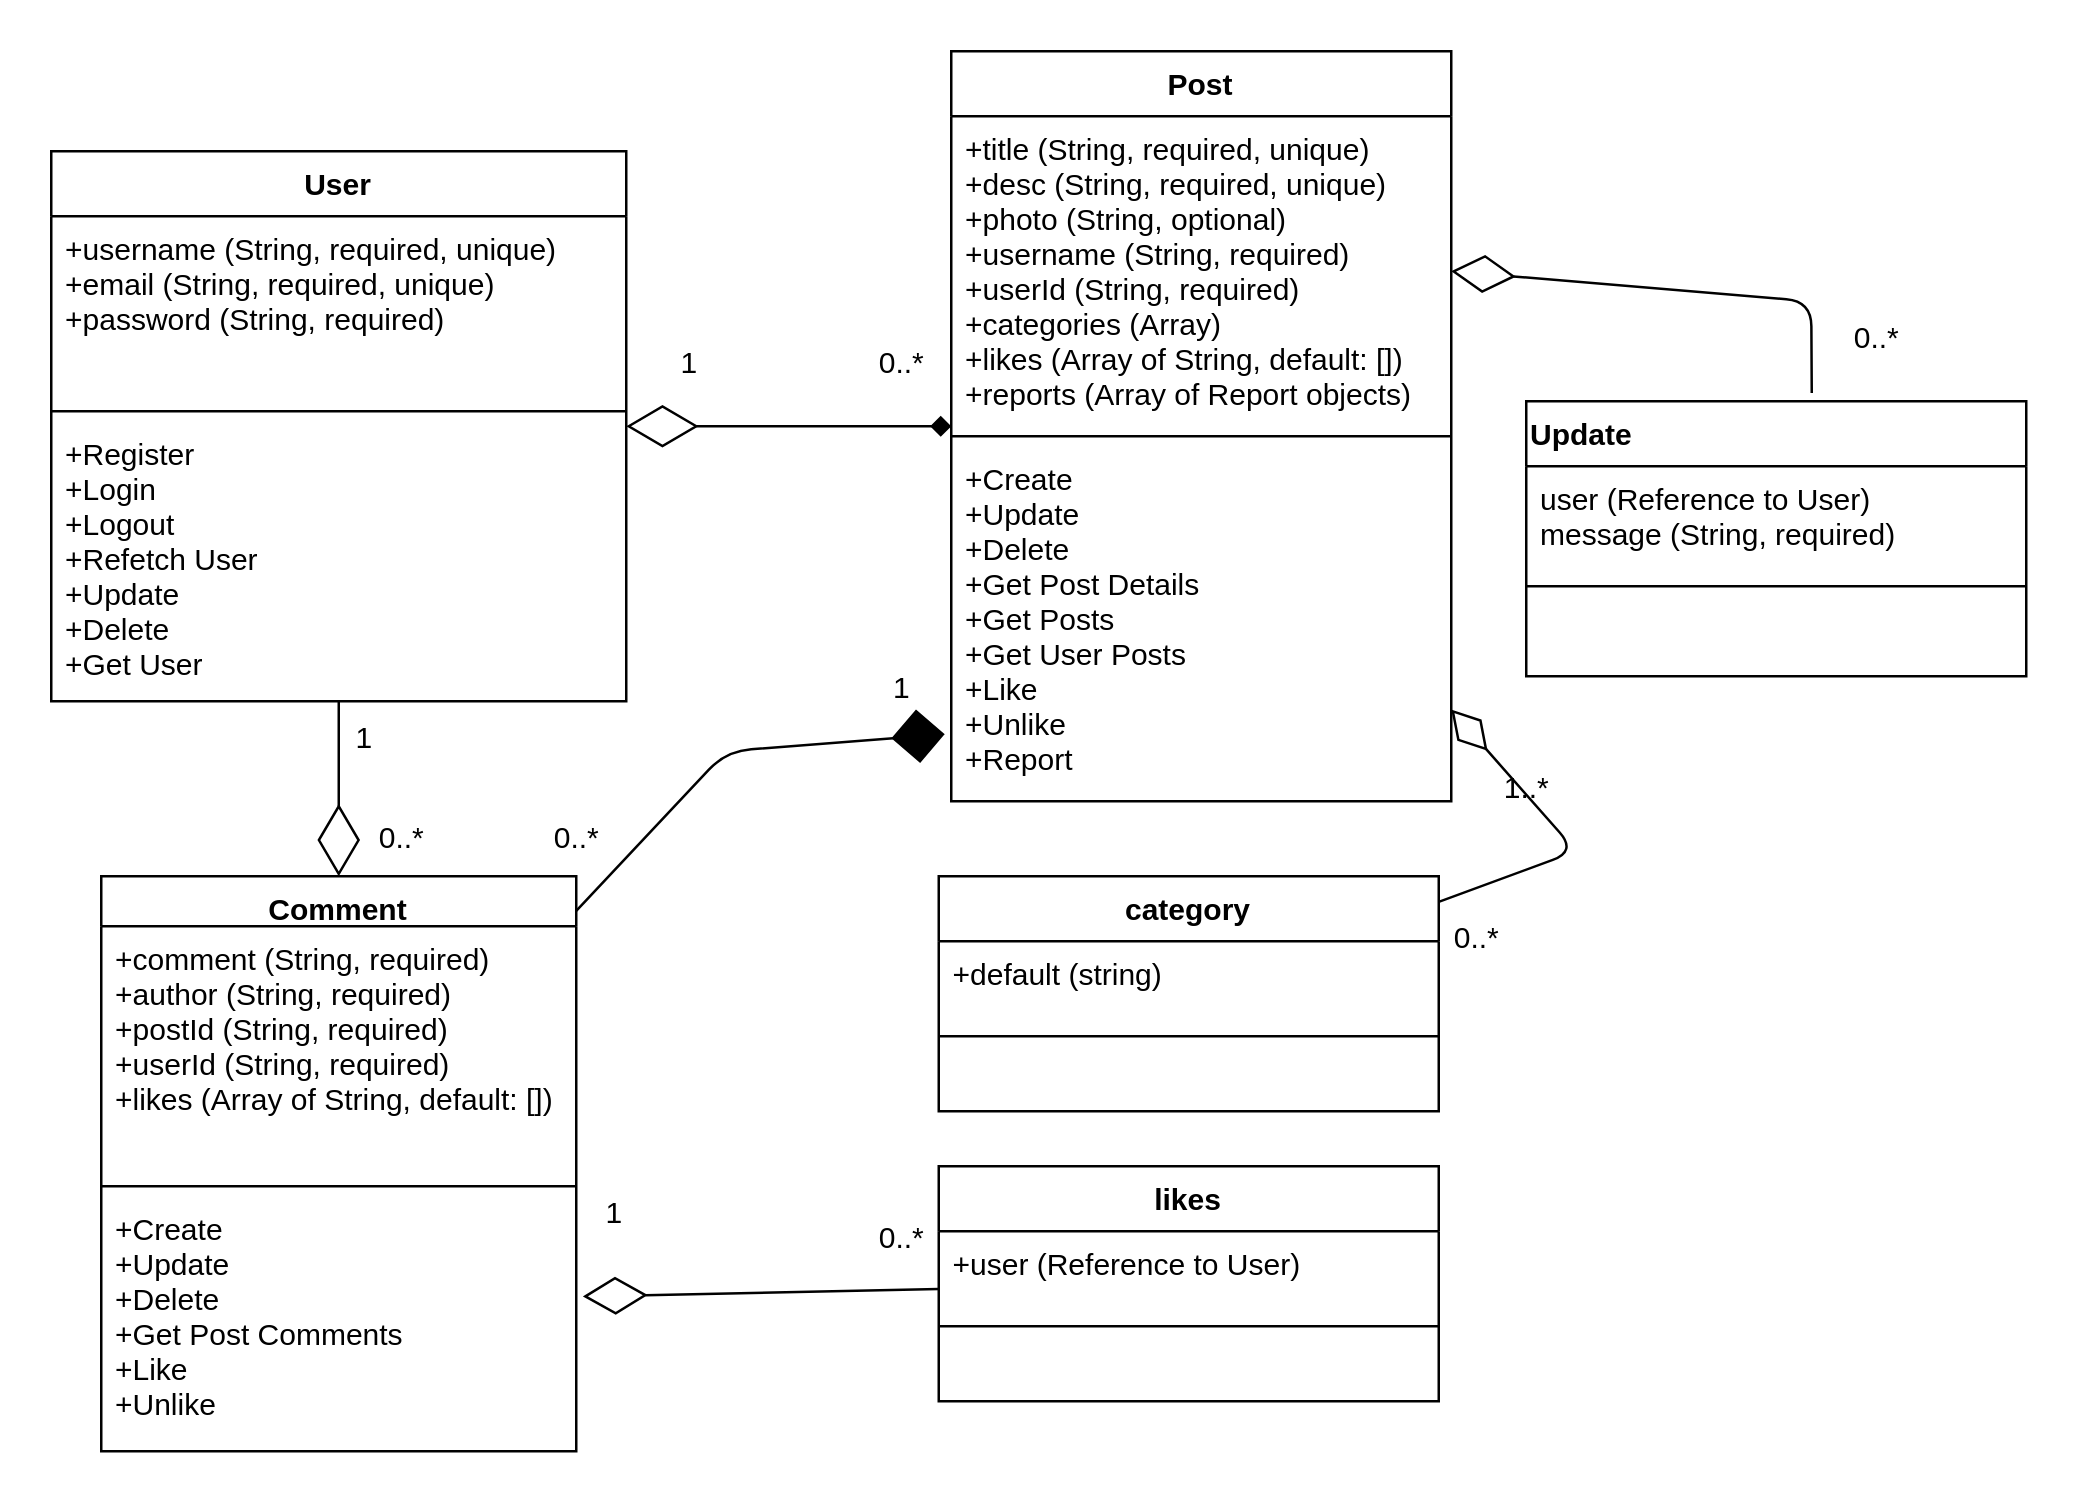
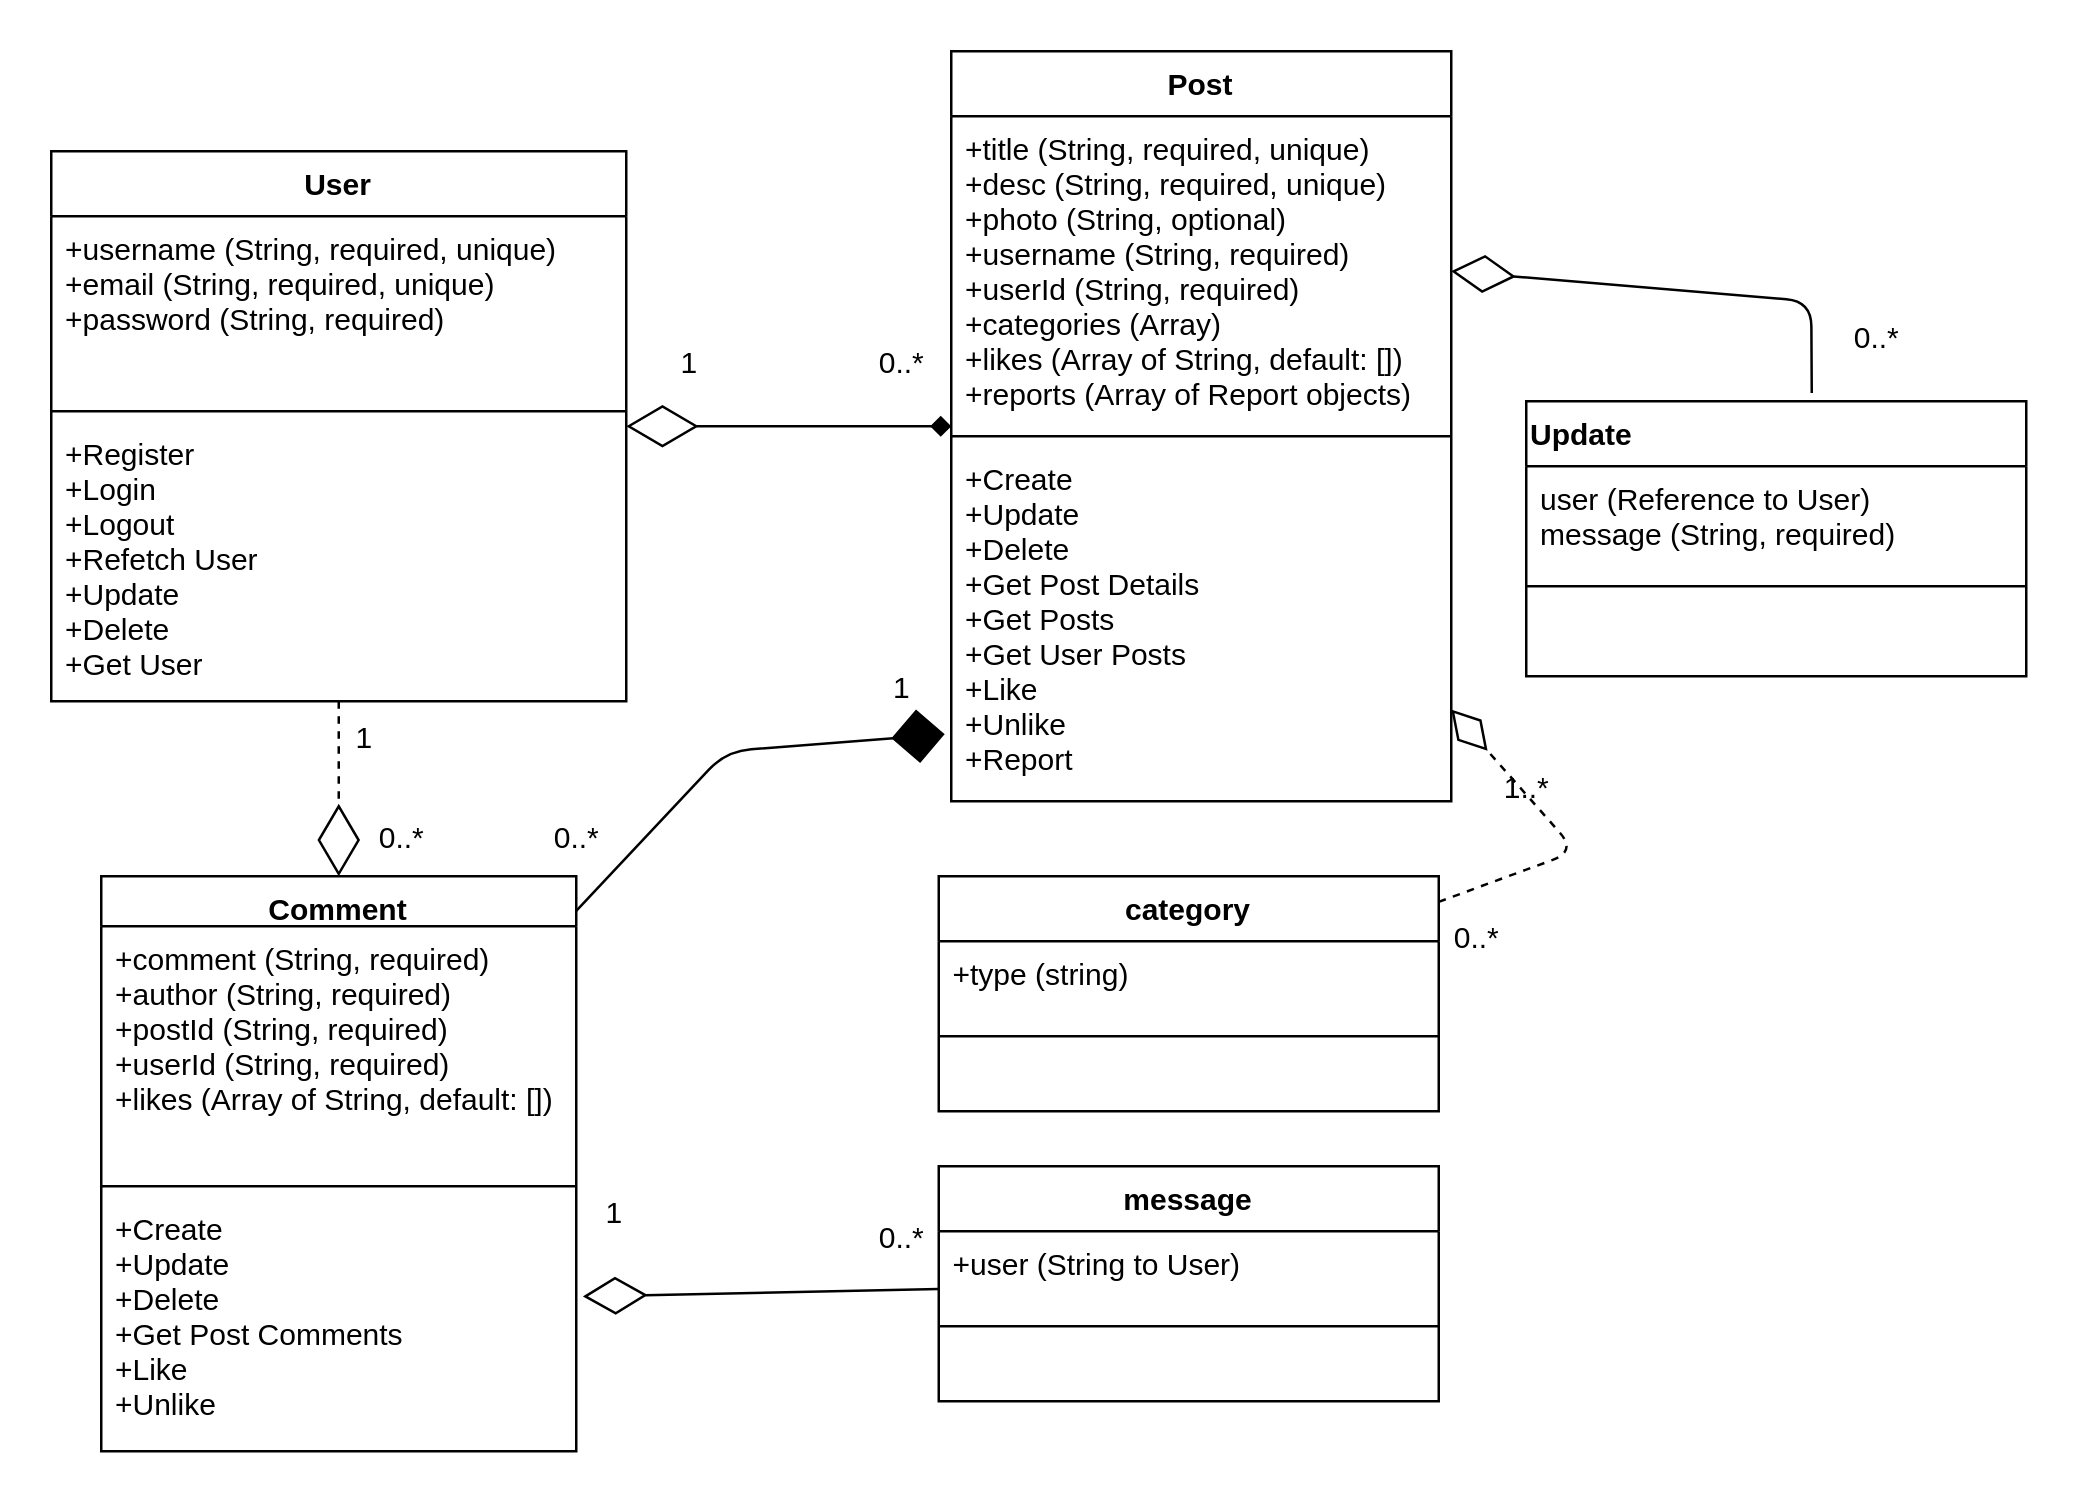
- <mxCell id="2" style="edgeStyle=none;html=1;endArrow=diamondThin;endFill=0;endSize=26;" edge="1" parent="1" source="3" target="12"><mxGeometry relative="1" as="geometry" /></mxCell>
+ <mxCell id="2" style="edgeStyle=none;html=1;endArrow=diamondThin;endFill=0;endSize=26;dashed=1;" edge="1" parent="1" source="3" target="12"><mxGeometry relative="1" as="geometry" /></mxCell>
- <mxCell id="36" style="edgeStyle=none;html=1;endArrow=diamondThin;endFill=0;endSize=19;" edge="1" parent="1" source="26" target="7"><mxGeometry relative="1" as="geometry"><mxPoint x="227.6" y="640.711" as="sourcePoint" /><mxPoint x="240" y="490" as="targetPoint" /><Array as="points"><mxPoint x="630" y="340" /></Array></mxGeometry></mxCell>
+ <mxCell id="36" style="edgeStyle=none;html=1;endArrow=diamondThin;endFill=0;endSize=19;dashed=1;" edge="1" parent="1" source="26" target="7"><mxGeometry relative="1" as="geometry"><mxPoint x="227.6" y="640.711" as="sourcePoint" /><mxPoint x="240" y="490" as="targetPoint" /><Array as="points"><mxPoint x="630" y="340" /></Array></mxGeometry></mxCell>
- <mxCell id="27" value="+default (string)" style="text;strokeColor=none;fillColor=none;align=left;verticalAlign=top;spacingLeft=4;spacingRight=4;overflow=hidden;rotatable=0;points=[[0,0.5],[1,0.5]];portConstraint=eastwest;" vertex="1" parent="26"><mxGeometry y="26" width="200" height="34" as="geometry" /></mxCell>
+ <mxCell id="27" value="+type (string)" style="text;strokeColor=none;fillColor=none;align=left;verticalAlign=top;spacingLeft=4;spacingRight=4;overflow=hidden;rotatable=0;points=[[0,0.5],[1,0.5]];portConstraint=eastwest;" vertex="1" parent="26"><mxGeometry y="26" width="200" height="34" as="geometry" /></mxCell>
- <mxCell id="20" value="likes" style="swimlane;fontStyle=1;align=center;verticalAlign=top;childLayout=stackLayout;horizontal=1;startSize=26;horizontalStack=0;resizeParent=1;resizeParentMax=0;resizeLast=0;collapsible=1;marginBottom=0;" vertex="1" parent="1"><mxGeometry x="375" y="466" width="200" height="94" as="geometry" /></mxCell>
+ <mxCell id="20" value="message" style="swimlane;fontStyle=1;align=center;verticalAlign=top;childLayout=stackLayout;horizontal=1;startSize=26;horizontalStack=0;resizeParent=1;resizeParentMax=0;resizeLast=0;collapsible=1;marginBottom=0;" vertex="1" parent="1"><mxGeometry x="375" y="466" width="200" height="94" as="geometry" /></mxCell>
- <mxCell id="21" value="+user (Reference to User)" style="text;strokeColor=none;fillColor=none;align=left;verticalAlign=top;spacingLeft=4;spacingRight=4;overflow=hidden;rotatable=0;points=[[0,0.5],[1,0.5]];portConstraint=eastwest;" vertex="1" parent="20"><mxGeometry y="26" width="200" height="34" as="geometry" /></mxCell>
+ <mxCell id="21" value="+user (String to User)" style="text;strokeColor=none;fillColor=none;align=left;verticalAlign=top;spacingLeft=4;spacingRight=4;overflow=hidden;rotatable=0;points=[[0,0.5],[1,0.5]];portConstraint=eastwest;" vertex="1" parent="20"><mxGeometry y="26" width="200" height="34" as="geometry" /></mxCell>
